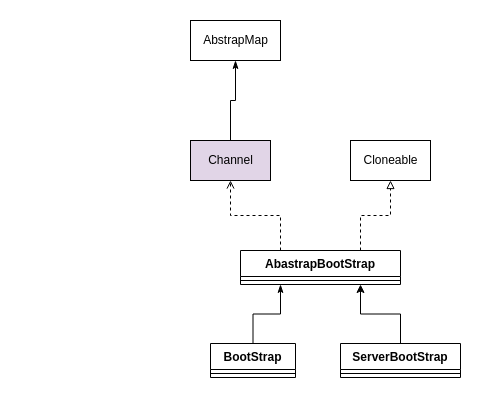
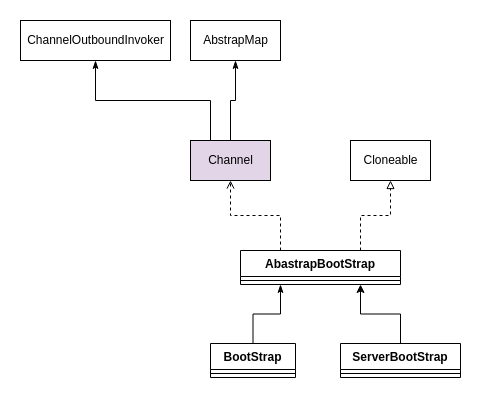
+ <mxCell id="16" value="ChannelOutboundInvoker" style="html=1;" vertex="1" parent="1"><mxGeometry x="20" y="20" width="150" height="40" as="geometry" /></mxCell>
+ <mxCell id="9" style="edgeStyle=orthogonalEdgeStyle;rounded=0;orthogonalLoop=1;jettySize=auto;html=1;exitX=0.25;exitY=0;exitDx=0;exitDy=0;entryX=0.5;entryY=1;entryDx=0;entryDy=0;endArrow=classicThin;endFill=1;" edge="1" parent="1" source="11" target="16"><mxGeometry relative="1" as="geometry" /></mxCell>
